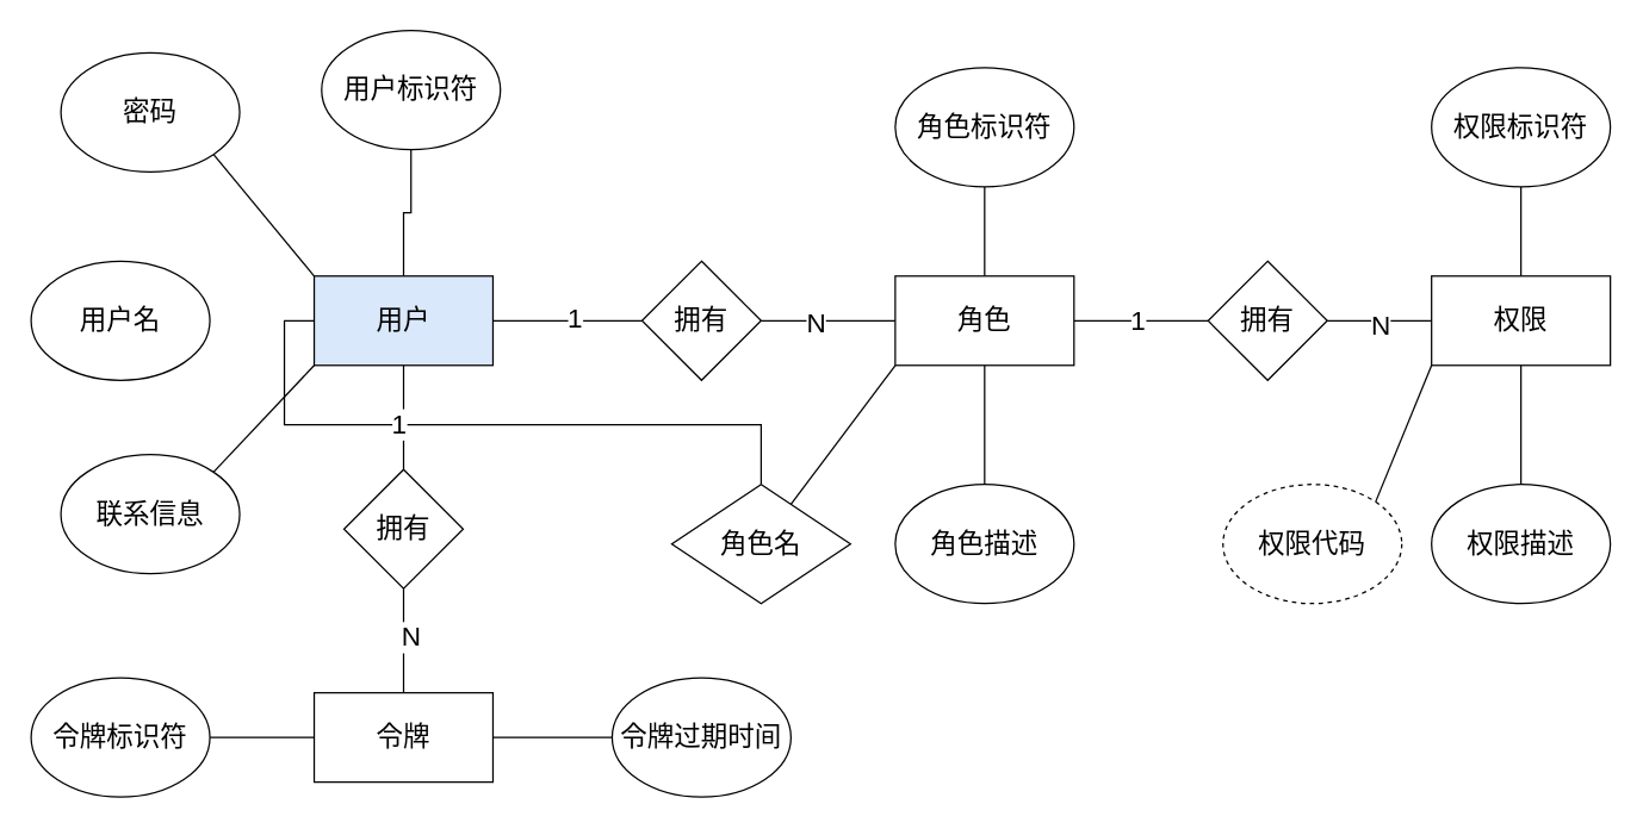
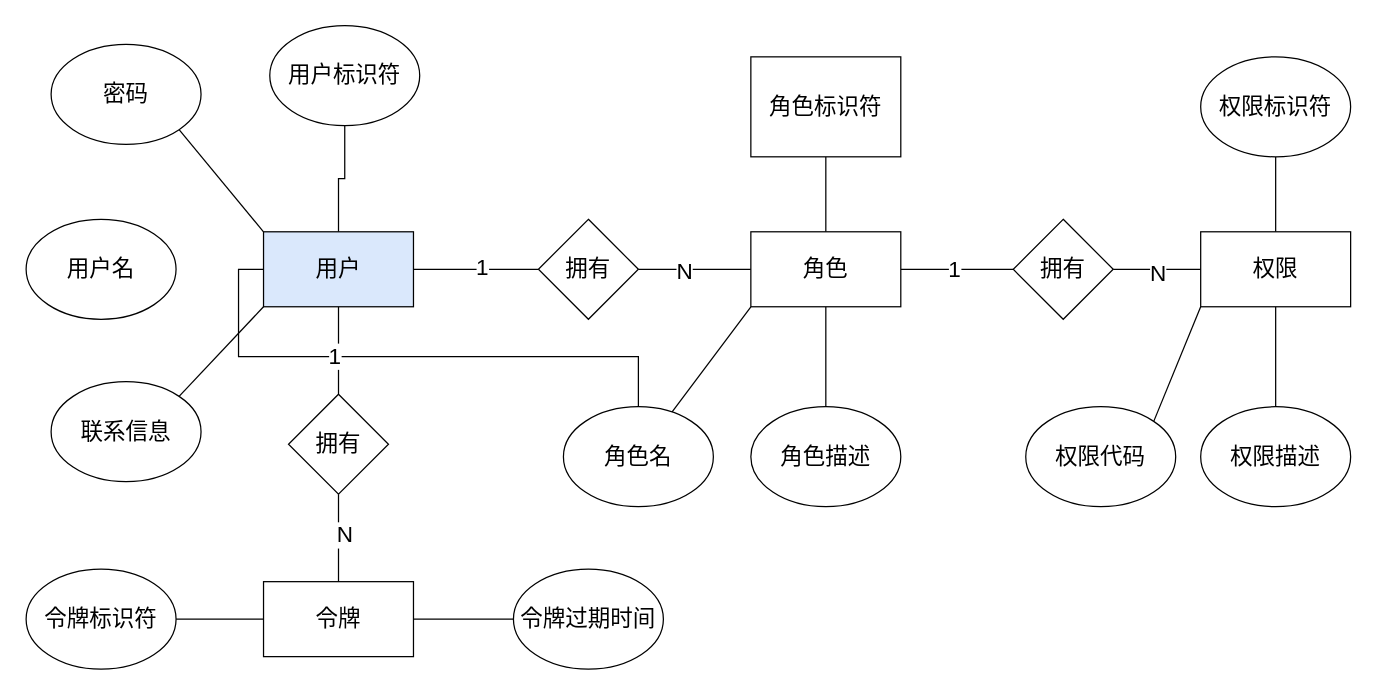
- <mxCell id="25" value="&lt;font style=&quot;font-size: 18px;&quot;&gt;角色标识符&lt;/font&gt;" style="ellipse;whiteSpace=wrap;html=1;" parent="1" vertex="1"><mxGeometry x="600" y="45" width="120" height="80" as="geometry" /></mxCell>
+ <mxCell id="25" value="&lt;font style=&quot;font-size: 18px;&quot;&gt;角色标识符&lt;/font&gt;" style="whiteSpace=wrap;html=1;rounded=0;" parent="1" vertex="1"><mxGeometry x="600" y="45" width="120" height="80" as="geometry" /></mxCell>
- <mxCell id="24" value="&lt;font style=&quot;font-size: 18px;&quot;&gt;角色名&lt;/font&gt;" style="rhombus;whiteSpace=wrap;html=1;" parent="1" vertex="1"><mxGeometry x="450" y="325" width="120" height="80" as="geometry" /></mxCell>
+ <mxCell id="24" value="&lt;font style=&quot;font-size: 18px;&quot;&gt;角色名&lt;/font&gt;" style="ellipse;whiteSpace=wrap;html=1;" parent="1" vertex="1"><mxGeometry x="450" y="325" width="120" height="80" as="geometry" /></mxCell>
- <mxCell id="35" value="&lt;font style=&quot;font-size: 18px;&quot;&gt;权限代码&lt;/font&gt;" style="ellipse;whiteSpace=wrap;html=1;dashed=1;" parent="1" vertex="1"><mxGeometry x="820" y="325" width="120" height="80" as="geometry" /></mxCell>
+ <mxCell id="35" value="&lt;font style=&quot;font-size: 18px;&quot;&gt;权限代码&lt;/font&gt;" style="ellipse;whiteSpace=wrap;html=1;" parent="1" vertex="1"><mxGeometry x="820" y="325" width="120" height="80" as="geometry" /></mxCell>
